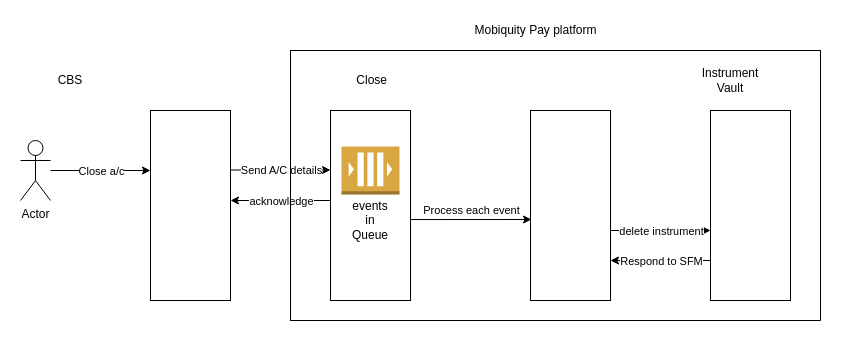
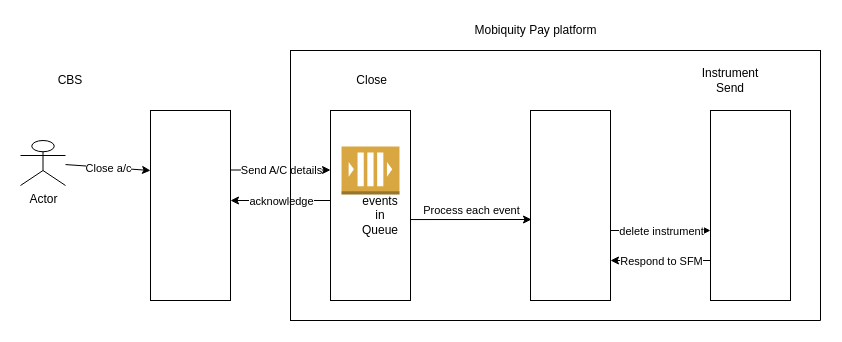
- <mxCell id="13" value="Instrument Vault" style="text;html=1;strokeColor=none;fillColor=none;align=center;verticalAlign=middle;whiteSpace=wrap;rounded=0;" vertex="1" parent="1"><mxGeometry x="710" y="70" width="40" height="20" as="geometry" /></mxCell>
+ <mxCell id="13" value="Instrument Send" style="text;html=1;strokeColor=none;fillColor=none;align=center;verticalAlign=middle;whiteSpace=wrap;rounded=0;" vertex="1" parent="1"><mxGeometry x="710" y="70" width="40" height="20" as="geometry" /></mxCell>
- <mxCell id="7" value="Actor" style="shape=umlActor;verticalLabelPosition=bottom;verticalAlign=top;html=1;outlineConnect=0;" vertex="1" parent="1"><mxGeometry x="20" y="140" width="30" height="60" as="geometry" /></mxCell>
+ <mxCell id="7" value="Actor" style="shape=umlActor;verticalLabelPosition=bottom;verticalAlign=top;html=1;outlineConnect=0;" vertex="1" parent="1"><mxGeometry x="20" y="140" width="45" height="45" as="geometry" /></mxCell>
- <mxCell id="15" value="events in Queue" style="text;html=1;strokeColor=none;fillColor=none;align=center;verticalAlign=middle;whiteSpace=wrap;rounded=0;" vertex="1" parent="1"><mxGeometry x="350" y="210" width="40" height="20" as="geometry" /></mxCell>
+ <mxCell id="15" value="events in Queue" style="text;html=1;strokeColor=none;fillColor=none;align=center;verticalAlign=middle;whiteSpace=wrap;rounded=0;" vertex="1" parent="1"><mxGeometry x="360" y="205" width="40" height="20" as="geometry" /></mxCell>
